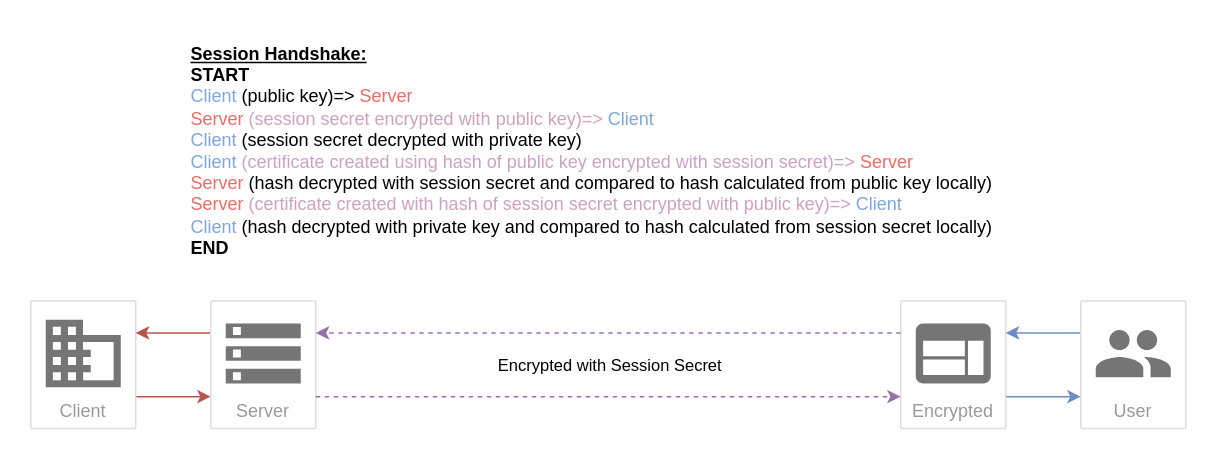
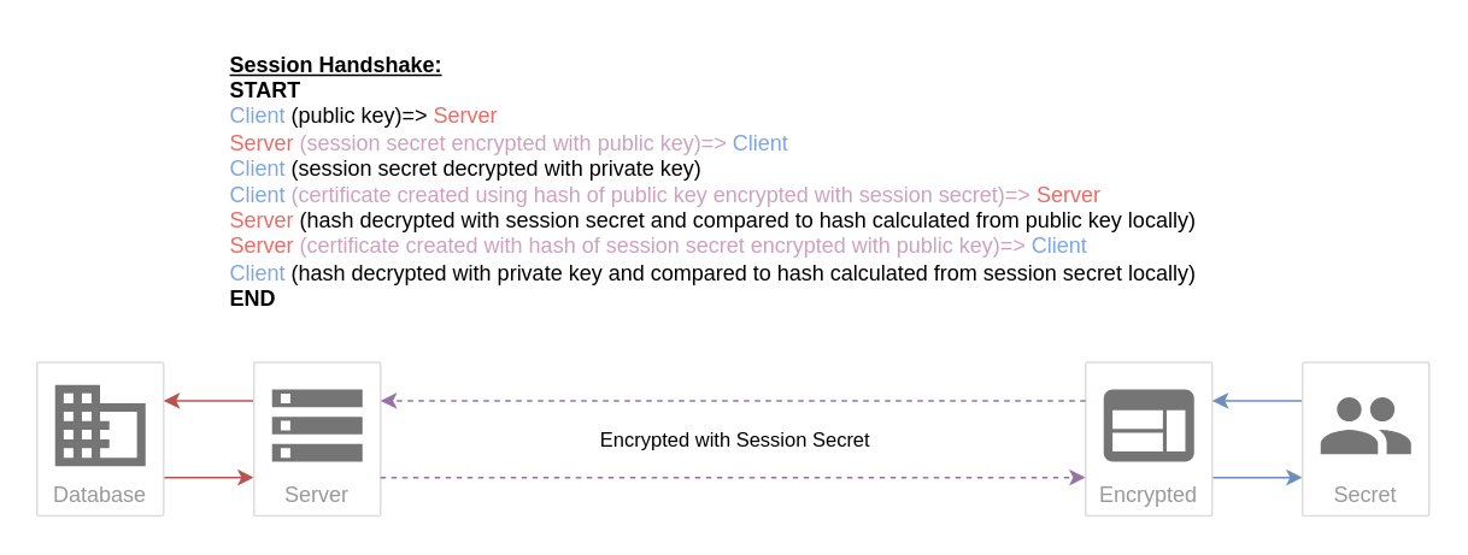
- <mxCell id="4" value="Client" style="strokeColor=#dddddd;shadow=0;strokeWidth=1;rounded=1;absoluteArcSize=1;arcSize=2;labelPosition=center;verticalLabelPosition=middle;align=center;verticalAlign=bottom;spacingLeft=0;fontColor=#999999;fontSize=12;whiteSpace=wrap;spacingBottom=2;html=1;" vertex="1" parent="2"><mxGeometry width="70" height="85" as="geometry" /></mxCell>
+ <mxCell id="4" value="Database" style="strokeColor=#dddddd;shadow=0;strokeWidth=1;rounded=1;absoluteArcSize=1;arcSize=2;labelPosition=center;verticalLabelPosition=middle;align=center;verticalAlign=bottom;spacingLeft=0;fontColor=#999999;fontSize=12;whiteSpace=wrap;spacingBottom=2;html=1;" vertex="1" parent="2"><mxGeometry width="70" height="85" as="geometry" /></mxCell>
- <mxCell id="14" value="User" style="strokeColor=#dddddd;shadow=0;strokeWidth=1;rounded=1;absoluteArcSize=1;arcSize=2;labelPosition=center;verticalLabelPosition=middle;align=center;verticalAlign=bottom;spacingLeft=0;fontColor=#999999;fontSize=12;whiteSpace=wrap;spacingBottom=2;html=1;" vertex="1" parent="9"><mxGeometry x="120" width="70" height="85" as="geometry" /></mxCell>
+ <mxCell id="14" value="Secret" style="strokeColor=#dddddd;shadow=0;strokeWidth=1;rounded=1;absoluteArcSize=1;arcSize=2;labelPosition=center;verticalLabelPosition=middle;align=center;verticalAlign=bottom;spacingLeft=0;fontColor=#999999;fontSize=12;whiteSpace=wrap;spacingBottom=2;html=1;" vertex="1" parent="9"><mxGeometry x="120" width="70" height="85" as="geometry" /></mxCell>
